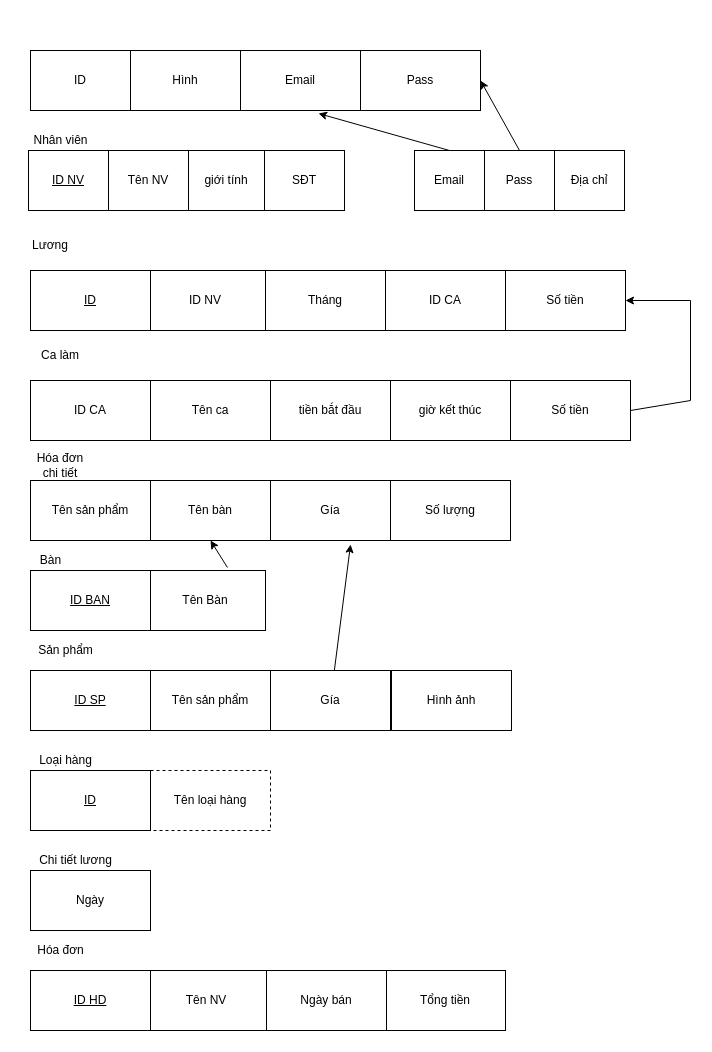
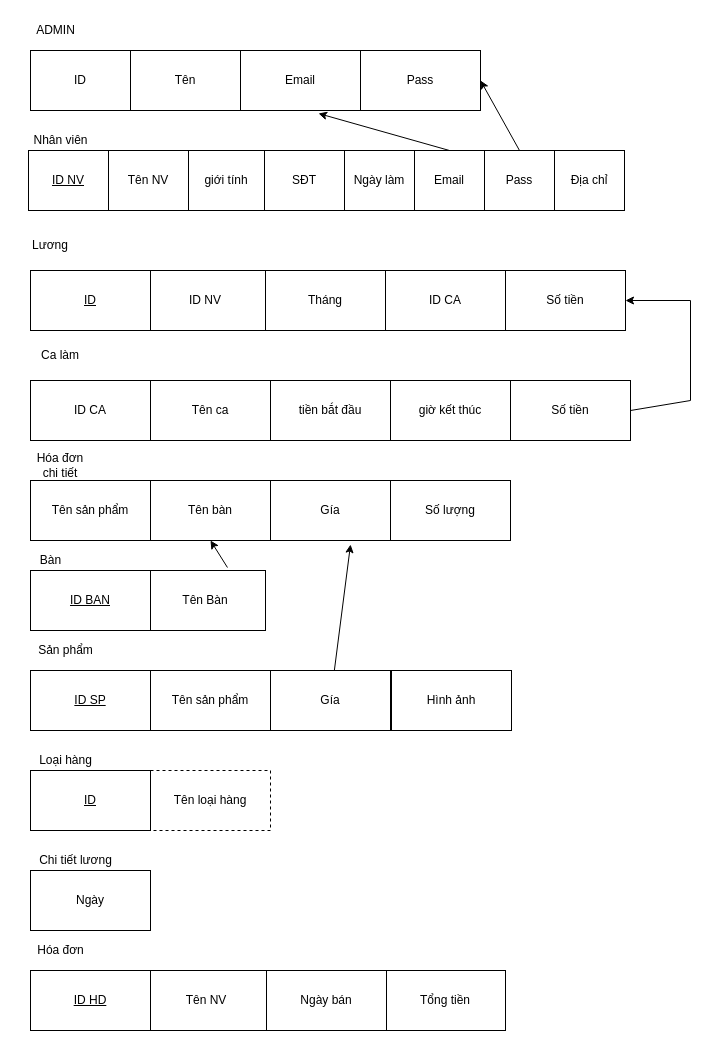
+ <mxCell id="2" value="ADMIN" style="text;html=1;align=center;verticalAlign=middle;resizable=0;points=[];autosize=1;strokeColor=none;fillColor=none;" vertex="1" parent="1"><mxGeometry x="30" y="20" width="50" height="20" as="geometry" /></mxCell>
- <mxCell id="6" value="Hình" style="rounded=0;whiteSpace=wrap;html=1;" vertex="1" parent="1"><mxGeometry x="130" y="50" width="110" height="60" as="geometry" /></mxCell>
+ <mxCell id="6" value="Tên" style="rounded=0;whiteSpace=wrap;html=1;" vertex="1" parent="1"><mxGeometry x="130" y="50" width="110" height="60" as="geometry" /></mxCell>
+ <mxCell id="21" value="Ngày làm" style="rounded=0;whiteSpace=wrap;html=1;" vertex="1" parent="1"><mxGeometry x="344" y="150" width="70" height="60" as="geometry" /></mxCell>
